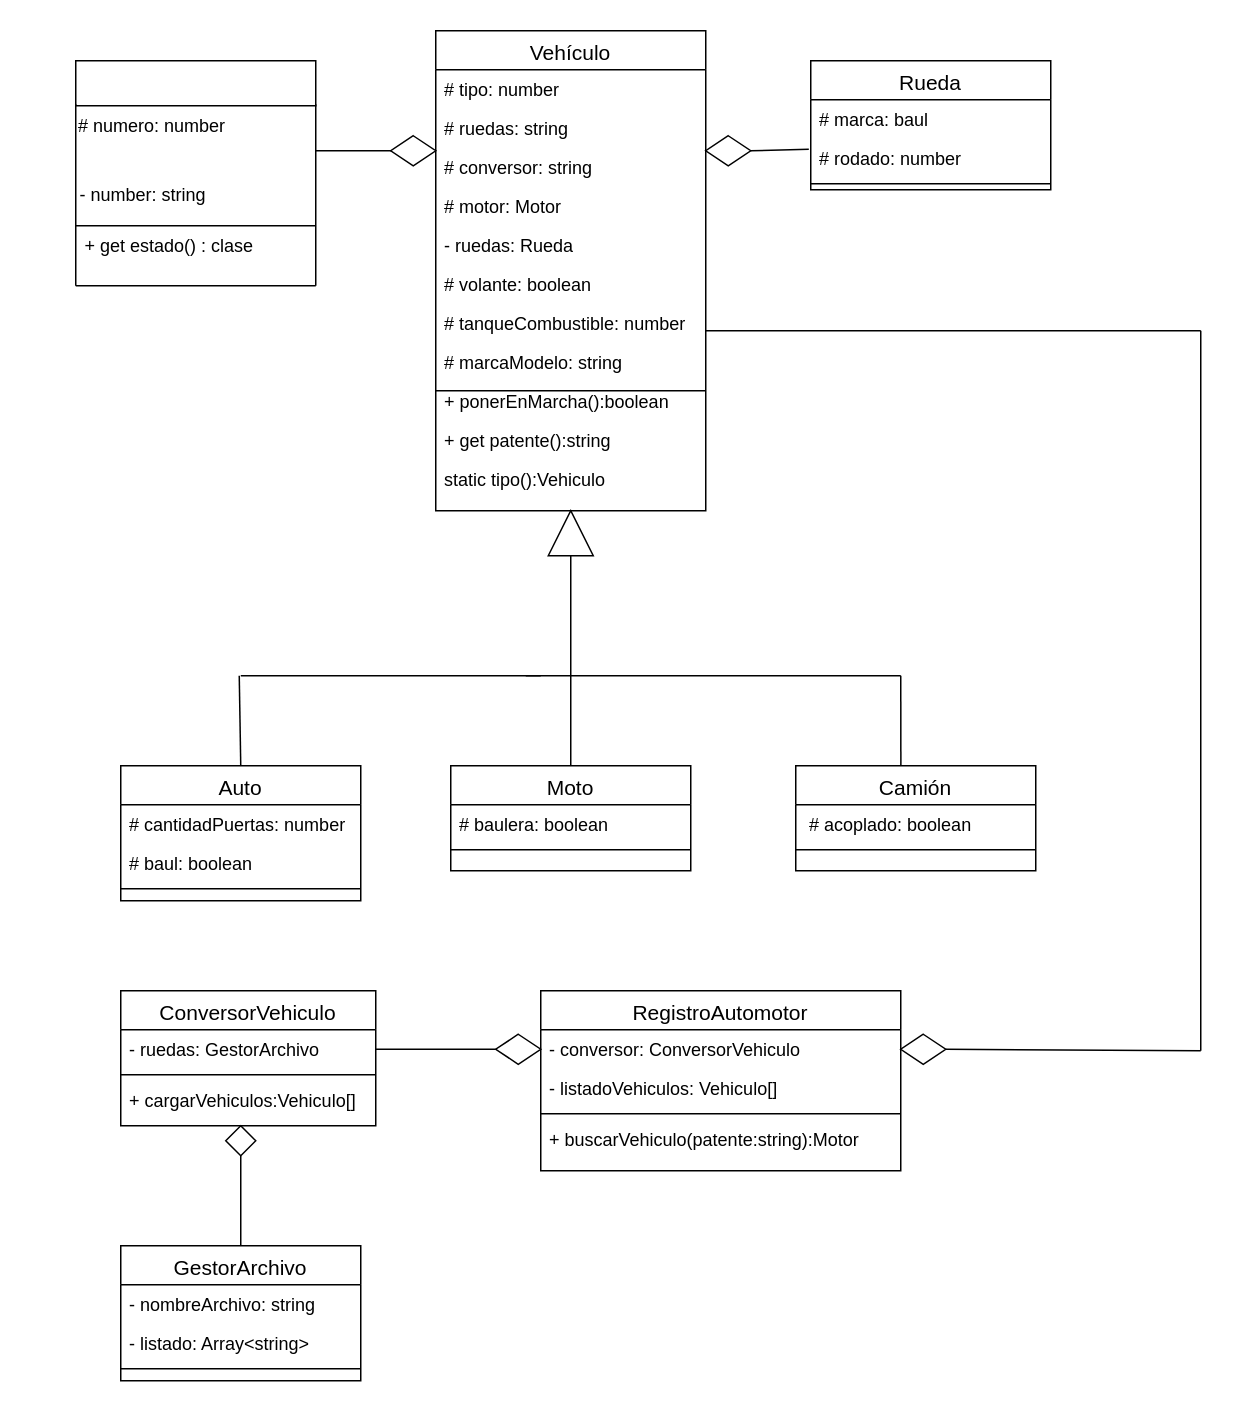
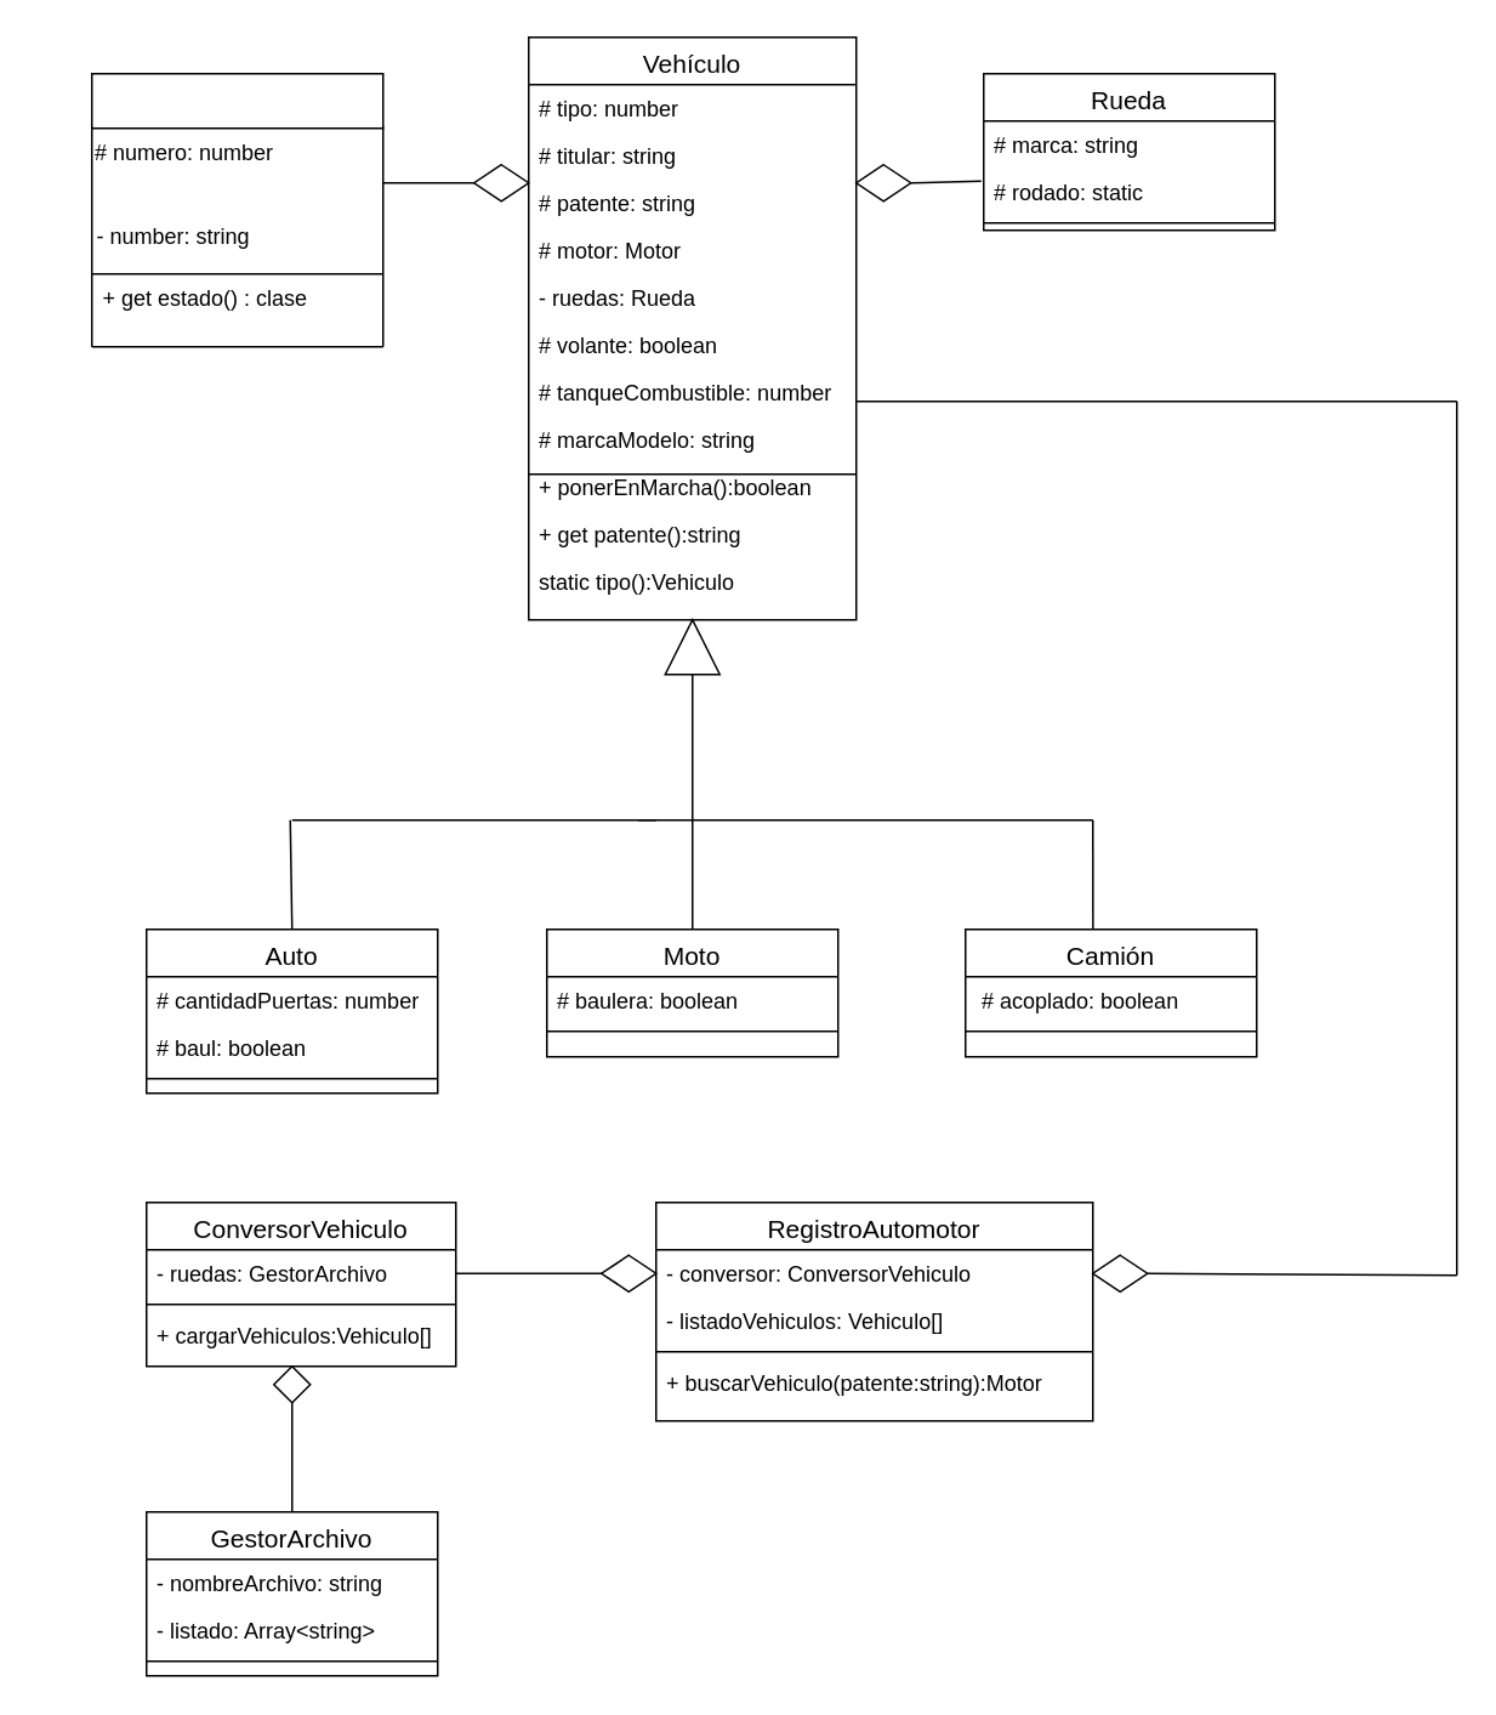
- <mxCell id="9" value="# marca: baul" style="text;align=left;verticalAlign=top;spacingLeft=4;spacingRight=4;overflow=hidden;rotatable=0;points=[[0,0.5],[1,0.5]];portConstraint=eastwest;" vertex="1" parent="8"><mxGeometry y="26" width="160" height="26" as="geometry" /></mxCell>
+ <mxCell id="9" value="# marca: string" style="text;align=left;verticalAlign=top;spacingLeft=4;spacingRight=4;overflow=hidden;rotatable=0;points=[[0,0.5],[1,0.5]];portConstraint=eastwest;" vertex="1" parent="8"><mxGeometry y="26" width="160" height="26" as="geometry" /></mxCell>
- <mxCell id="27" value="# ruedas: string&#10;" style="text;align=left;verticalAlign=top;spacingLeft=4;spacingRight=4;overflow=hidden;rotatable=0;points=[[0,0.5],[1,0.5]];portConstraint=eastwest;rounded=0;shadow=0;html=0;" parent="25" vertex="1"><mxGeometry y="52" width="180" height="26" as="geometry" /></mxCell>
+ <mxCell id="27" value="# titular: string&#10;" style="text;align=left;verticalAlign=top;spacingLeft=4;spacingRight=4;overflow=hidden;rotatable=0;points=[[0,0.5],[1,0.5]];portConstraint=eastwest;rounded=0;shadow=0;html=0;" parent="25" vertex="1"><mxGeometry y="52" width="180" height="26" as="geometry" /></mxCell>
- <mxCell id="10" value="# rodado: number" style="text;align=left;verticalAlign=top;spacingLeft=4;spacingRight=4;overflow=hidden;rotatable=0;points=[[0,0.5],[1,0.5]];portConstraint=eastwest;rounded=0;shadow=0;html=0;" vertex="1" parent="8"><mxGeometry y="52" width="160" height="26" as="geometry" /></mxCell>
+ <mxCell id="10" value="# rodado: static" style="text;align=left;verticalAlign=top;spacingLeft=4;spacingRight=4;overflow=hidden;rotatable=0;points=[[0,0.5],[1,0.5]];portConstraint=eastwest;rounded=0;shadow=0;html=0;" vertex="1" parent="8"><mxGeometry y="52" width="160" height="26" as="geometry" /></mxCell>
- <mxCell id="28" value="# conversor: string&#10;" style="text;align=left;verticalAlign=top;spacingLeft=4;spacingRight=4;overflow=hidden;rotatable=0;points=[[0,0.5],[1,0.5]];portConstraint=eastwest;rounded=0;shadow=0;html=0;" parent="25" vertex="1"><mxGeometry y="78" width="180" height="26" as="geometry" /></mxCell>
+ <mxCell id="28" value="# patente: string&#10;" style="text;align=left;verticalAlign=top;spacingLeft=4;spacingRight=4;overflow=hidden;rotatable=0;points=[[0,0.5],[1,0.5]];portConstraint=eastwest;rounded=0;shadow=0;html=0;" parent="25" vertex="1"><mxGeometry y="78" width="180" height="26" as="geometry" /></mxCell>
